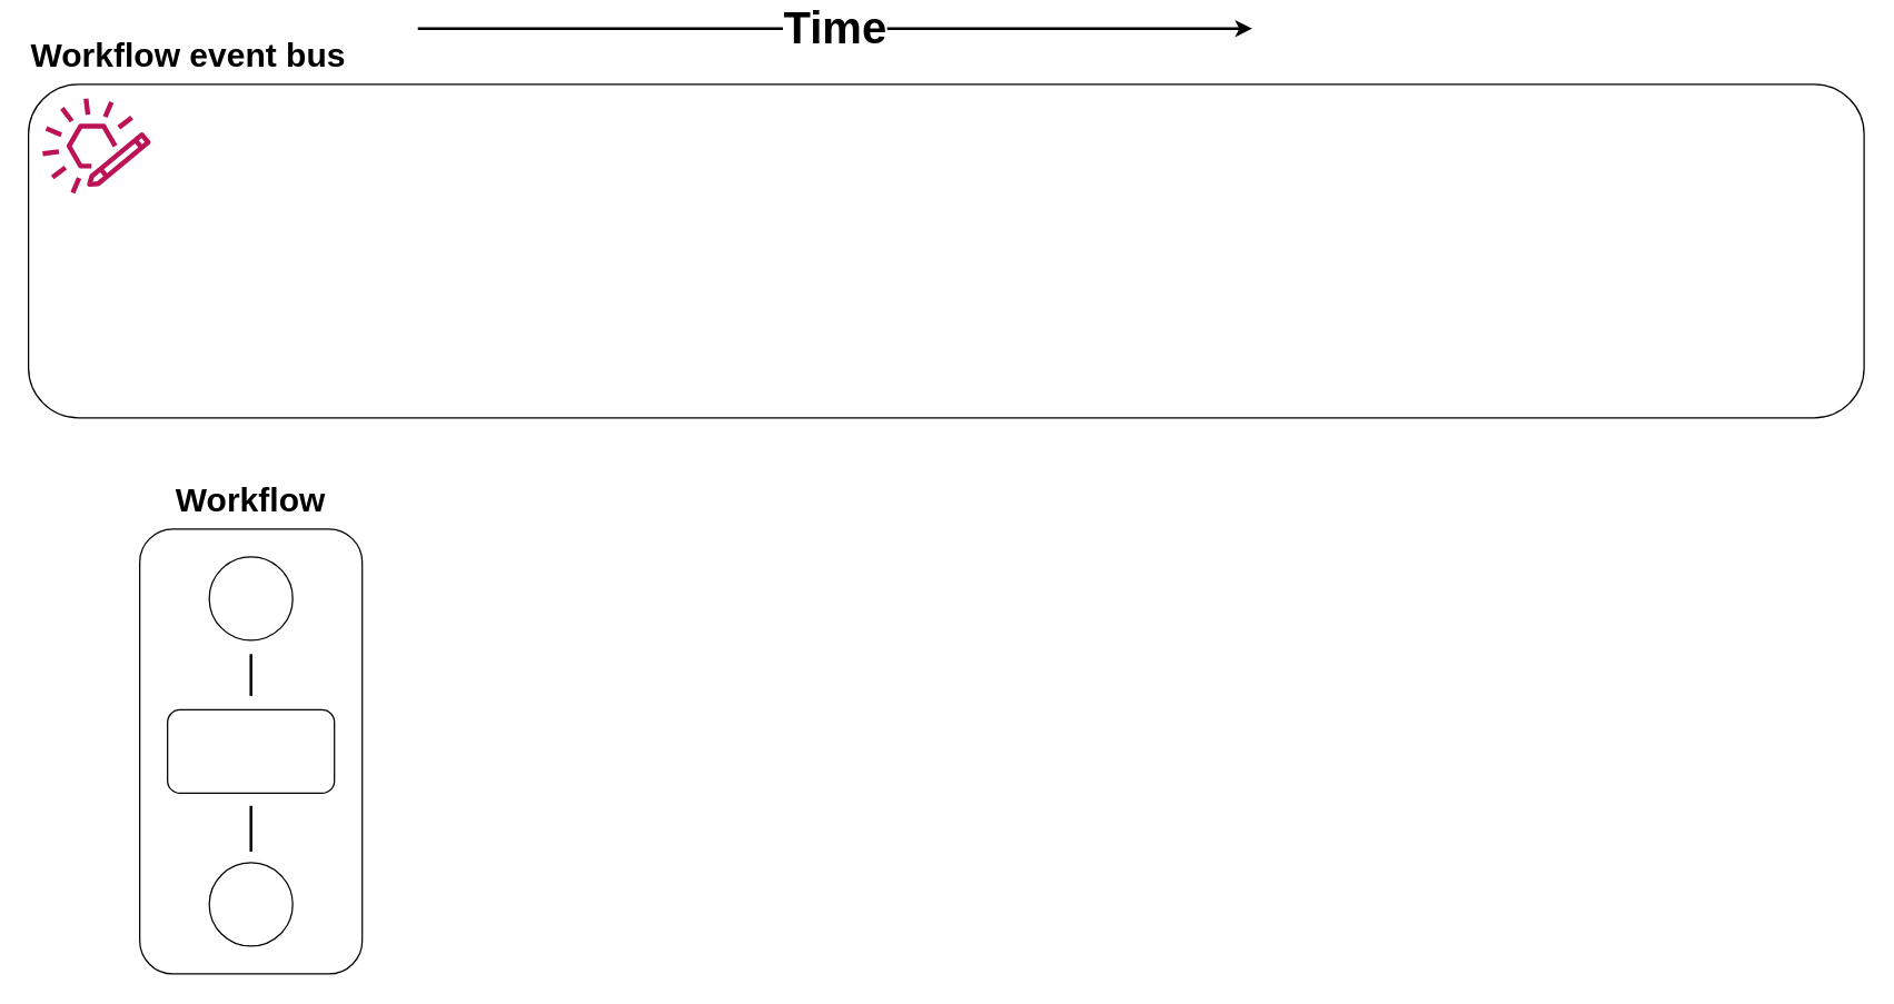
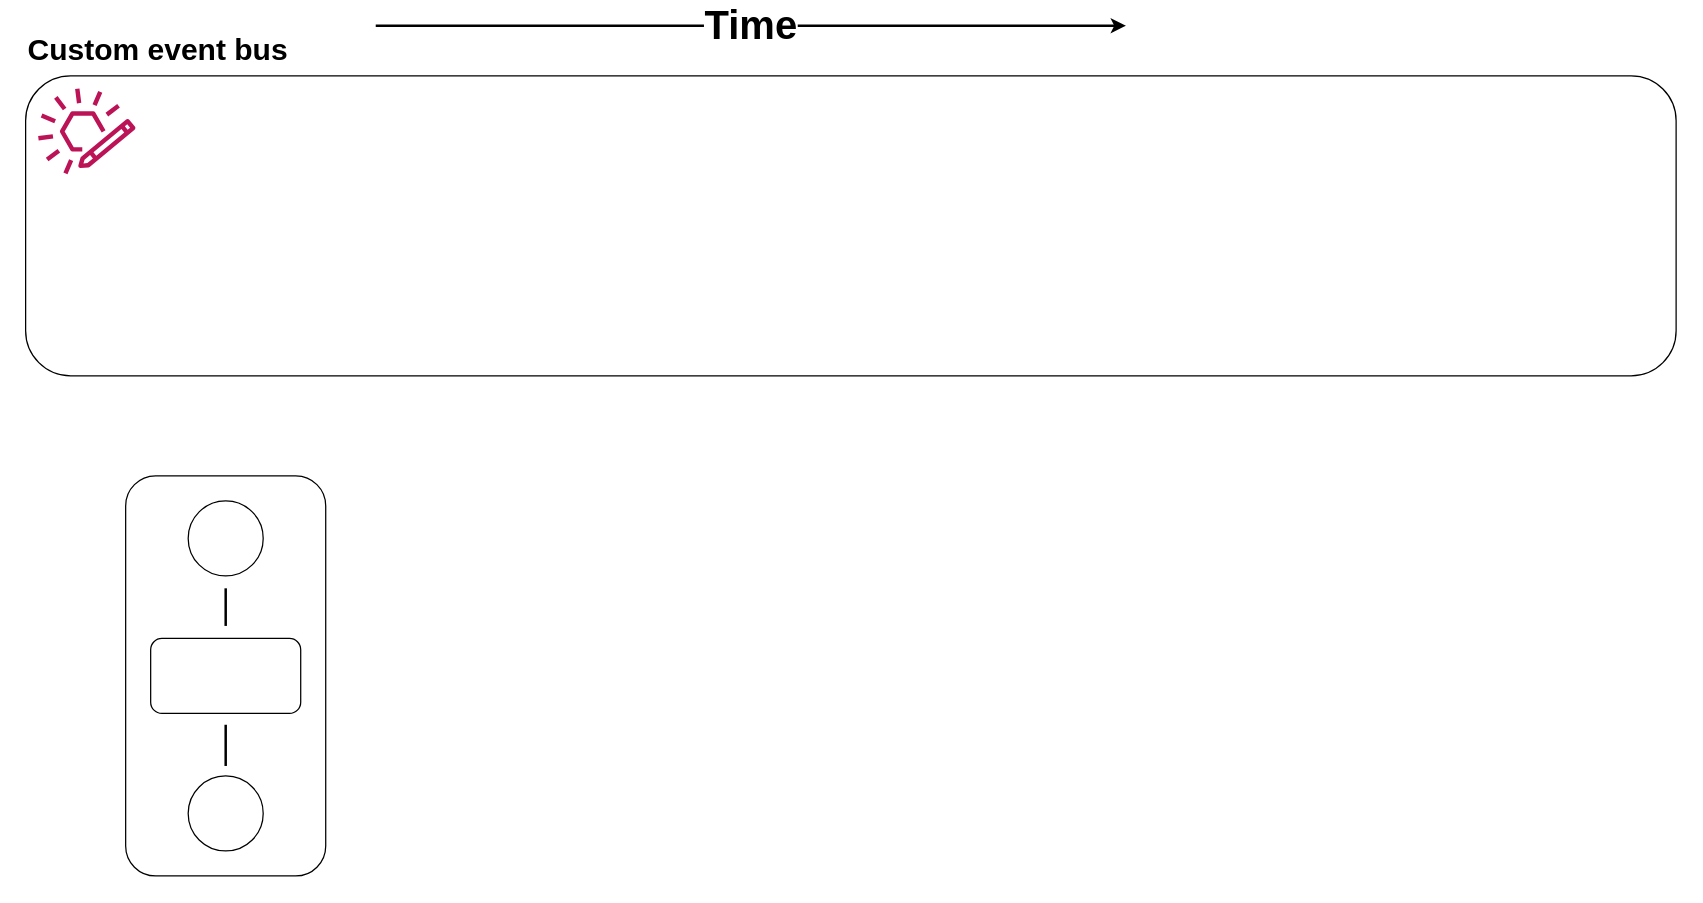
- <mxCell id="11" value="&lt;div style=&quot;font-size: 24px;&quot;&gt;Workflow event bus&lt;br style=&quot;font-size: 24px;&quot;&gt;&lt;/div&gt;" style="text;html=1;strokeColor=none;fillColor=none;align=left;verticalAlign=middle;whiteSpace=wrap;rounded=0;comic=0;fontFamily=Helvetica;fontStyle=1;fontSize=24;" parent="1" vertex="1"><mxGeometry x="20" y="20" width="280" height="40" as="geometry" /></mxCell>
+ <mxCell id="11" value="&lt;div style=&quot;font-size: 24px;&quot;&gt;Custom event bus&lt;br style=&quot;font-size: 24px;&quot;&gt;&lt;/div&gt;" style="text;html=1;strokeColor=none;fillColor=none;align=left;verticalAlign=middle;whiteSpace=wrap;rounded=0;comic=0;fontFamily=Helvetica;fontStyle=1;fontSize=24;" parent="1" vertex="1"><mxGeometry x="20" y="20" width="280" height="40" as="geometry" /></mxCell>
- <mxCell id="12" value="Workflow" style="text;html=1;strokeColor=none;fillColor=none;align=center;verticalAlign=middle;whiteSpace=wrap;rounded=0;comic=0;fontFamily=Helvetica;fontStyle=1;fontSize=24;" parent="1" vertex="1"><mxGeometry x="100" y="340" width="160" height="40" as="geometry" /></mxCell>
